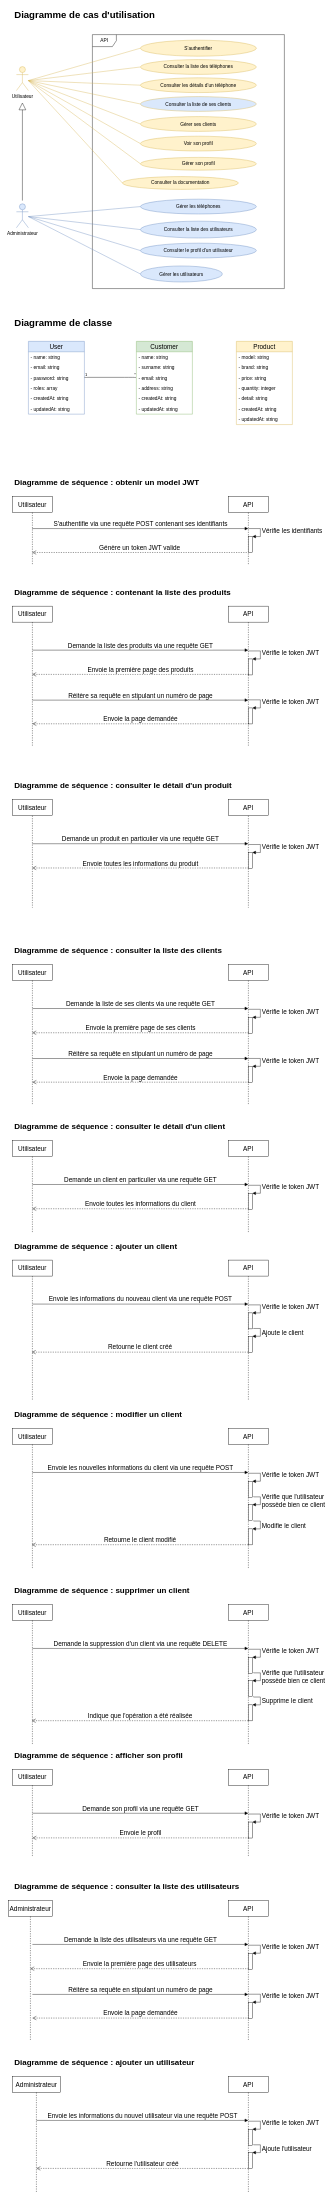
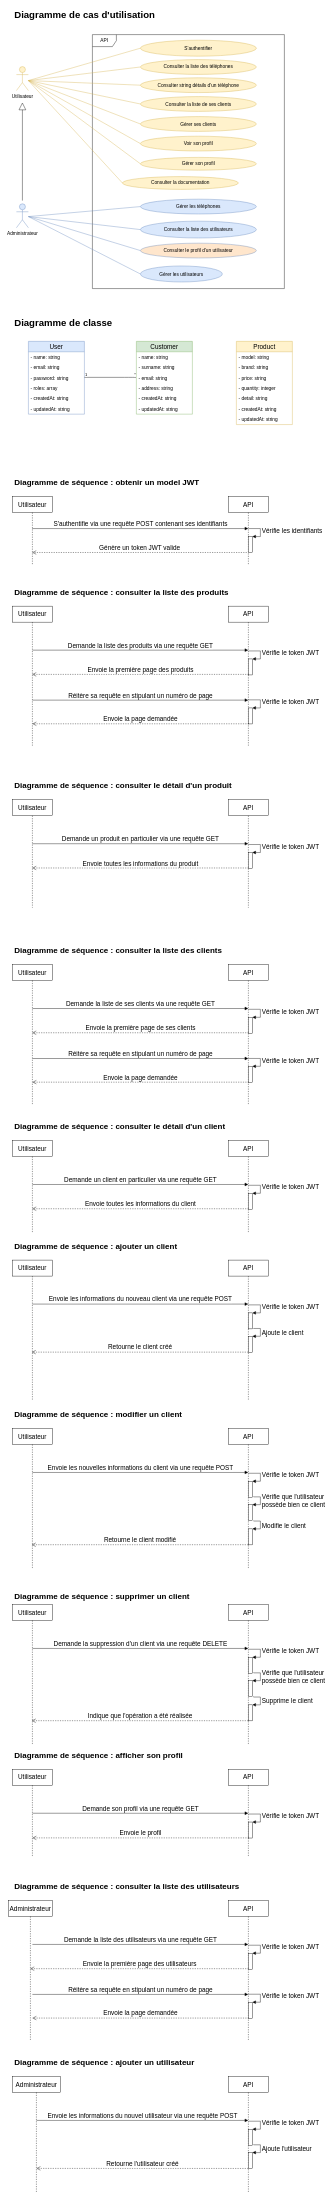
- <mxCell id="6" value="Consulter les détails d'un téléphone" style="ellipse;whiteSpace=wrap;html=1;fillColor=#fff2cc;strokeColor=#d6b656;" parent="1" vertex="1"><mxGeometry x="350" y="194" width="290" height="37" as="geometry" /></mxCell>
+ <mxCell id="6" value="Consulter string détails d'un téléphone" style="ellipse;whiteSpace=wrap;html=1;fillColor=#fff2cc;strokeColor=#d6b656;" parent="1" vertex="1"><mxGeometry x="350" y="194" width="290" height="37" as="geometry" /></mxCell>
- <mxCell id="7" value="Consulter la liste de ses clients" style="ellipse;whiteSpace=wrap;html=1;fillColor=#dae8fc;strokeColor=#d6b656;" parent="1" vertex="1"><mxGeometry x="350" y="241" width="290" height="37" as="geometry" /></mxCell>
+ <mxCell id="7" value="Consulter la liste de ses clients" style="ellipse;whiteSpace=wrap;html=1;fillColor=#fff2cc;strokeColor=#d6b656;" parent="1" vertex="1"><mxGeometry x="350" y="241" width="290" height="37" as="geometry" /></mxCell>
- <mxCell id="16" value="Consulter le profil d'un utilisateur" style="ellipse;whiteSpace=wrap;html=1;fillColor=#dae8fc;strokeColor=#6c8ebf;" parent="1" vertex="1"><mxGeometry x="350" y="607.5" width="290" height="37" as="geometry" /></mxCell>
+ <mxCell id="16" value="Consulter le profil d'un utilisateur" style="ellipse;whiteSpace=wrap;html=1;fillColor=#ffe6cc;strokeColor=#6c8ebf;" parent="1" vertex="1"><mxGeometry x="350" y="607.5" width="290" height="37" as="geometry" /></mxCell>
- <mxCell id="53" value="Diagramme de séquence : contenant la liste des produits" style="text;align=left;fontStyle=1;verticalAlign=middle;spacingLeft=3;spacingRight=3;strokeColor=none;rotatable=0;points=[[0,0.5],[1,0.5]];portConstraint=eastwest;fontSize=20;" parent="1" vertex="1"><mxGeometry x="30" y="1465" width="540" height="26" as="geometry" /></mxCell>
+ <mxCell id="53" value="Diagramme de séquence : consulter la liste des produits" style="text;align=left;fontStyle=1;verticalAlign=middle;spacingLeft=3;spacingRight=3;strokeColor=none;rotatable=0;points=[[0,0.5],[1,0.5]];portConstraint=eastwest;fontSize=20;" parent="1" vertex="1"><mxGeometry x="30" y="1465" width="540" height="26" as="geometry" /></mxCell>
- <mxCell id="118" value="Diagramme de séquence : supprimer un client" style="text;align=left;fontStyle=1;verticalAlign=middle;spacingLeft=3;spacingRight=3;strokeColor=none;rotatable=0;points=[[0,0.5],[1,0.5]];portConstraint=eastwest;fontSize=20;" parent="1" vertex="1"><mxGeometry x="30" y="3961" width="540" height="26" as="geometry" /></mxCell>
+ <mxCell id="118" value="Diagramme de séquence : supprimer un client" style="text;align=left;fontStyle=1;verticalAlign=middle;spacingLeft=3;spacingRight=3;strokeColor=none;rotatable=0;points=[[0,0.5],[1,0.5]];portConstraint=eastwest;fontSize=20;" parent="1" vertex="1"><mxGeometry x="30" y="3976" width="540" height="26" as="geometry" /></mxCell>
